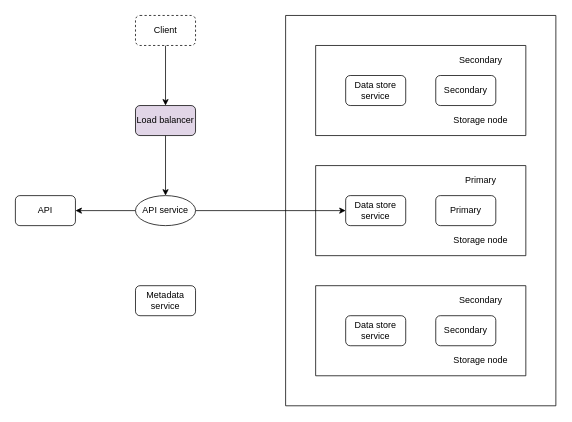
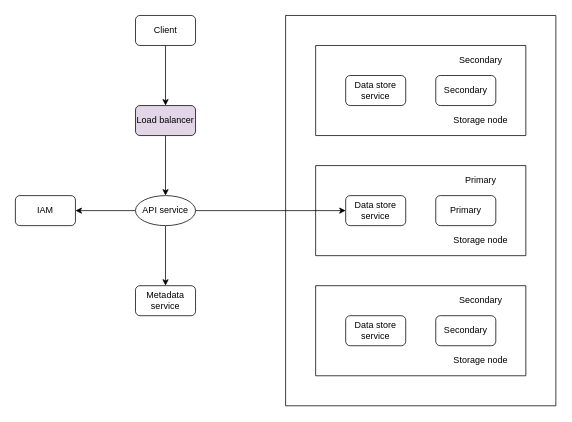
- <mxCell id="26" value="Client" style="rounded=1;whiteSpace=wrap;html=1;dashed=1;" vertex="1" parent="1"><mxGeometry x="180" y="20" width="80" height="40" as="geometry" /></mxCell>
+ <mxCell id="26" value="Client" style="rounded=1;whiteSpace=wrap;html=1;" vertex="1" parent="1"><mxGeometry x="180" y="20" width="80" height="40" as="geometry" /></mxCell>
- <mxCell id="22" value="API" style="rounded=1;whiteSpace=wrap;html=1;" vertex="1" parent="1"><mxGeometry x="20" y="260" width="80" height="40" as="geometry" /></mxCell>
+ <mxCell id="22" value="IAM" style="rounded=1;whiteSpace=wrap;html=1;" vertex="1" parent="1"><mxGeometry x="20" y="260" width="80" height="40" as="geometry" /></mxCell>
+ <mxCell id="19" style="edgeStyle=orthogonalEdgeStyle;rounded=0;orthogonalLoop=1;jettySize=auto;html=1;exitX=0.5;exitY=1;exitDx=0;exitDy=0;entryX=0.5;entryY=0;entryDx=0;entryDy=0;" edge="1" parent="1" source="21" target="27"><mxGeometry relative="1" as="geometry" /></mxCell>
